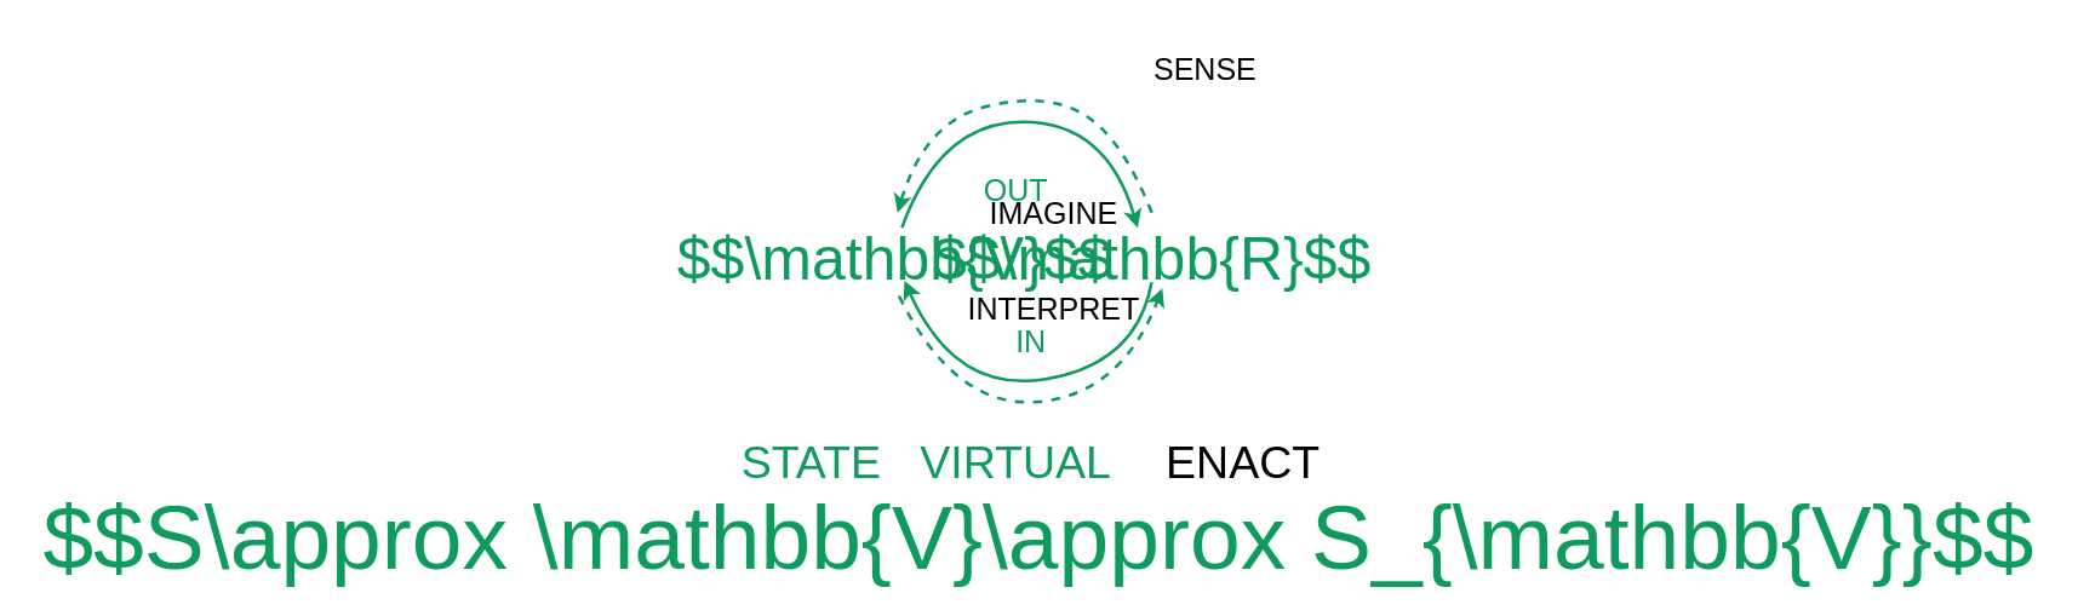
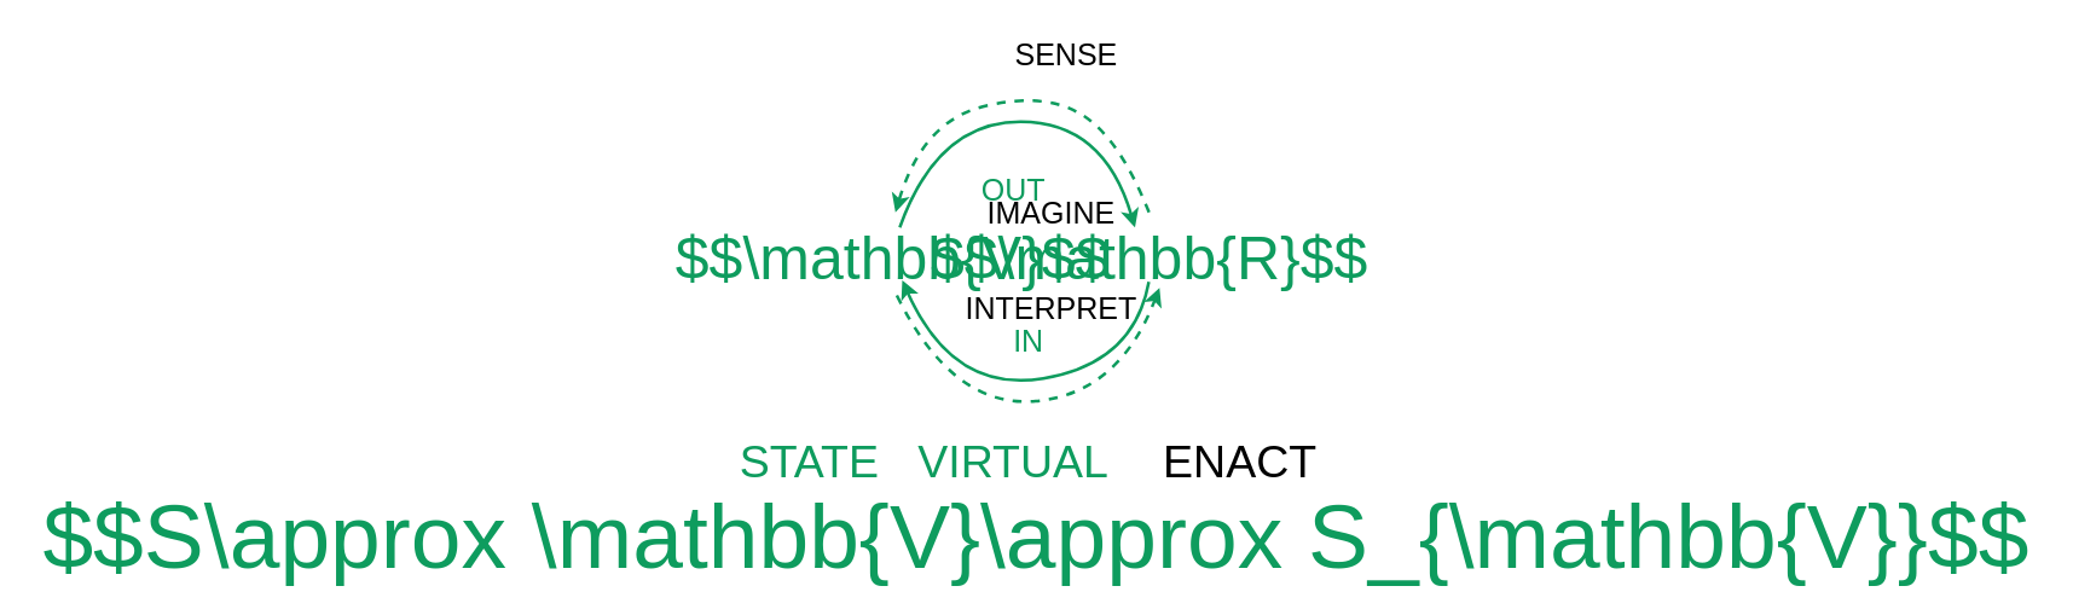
- <mxCell id="11" value="SENSE" style="text;html=1;align=center;verticalAlign=middle;resizable=0;points=[];autosize=1;strokeColor=none;fillColor=none;fontSize=20;fontColor=#000000;" vertex="1" parent="1"><mxGeometry x="755" y="30" width="80" height="30" as="geometry" /></mxCell>
+ <mxCell id="11" value="SENSE" style="text;html=1;align=center;verticalAlign=middle;resizable=0;points=[];autosize=1;strokeColor=none;fillColor=none;fontSize=20;fontColor=#000000;" vertex="1" parent="1"><mxGeometry x="665" y="20" width="80" height="30" as="geometry" /></mxCell>
